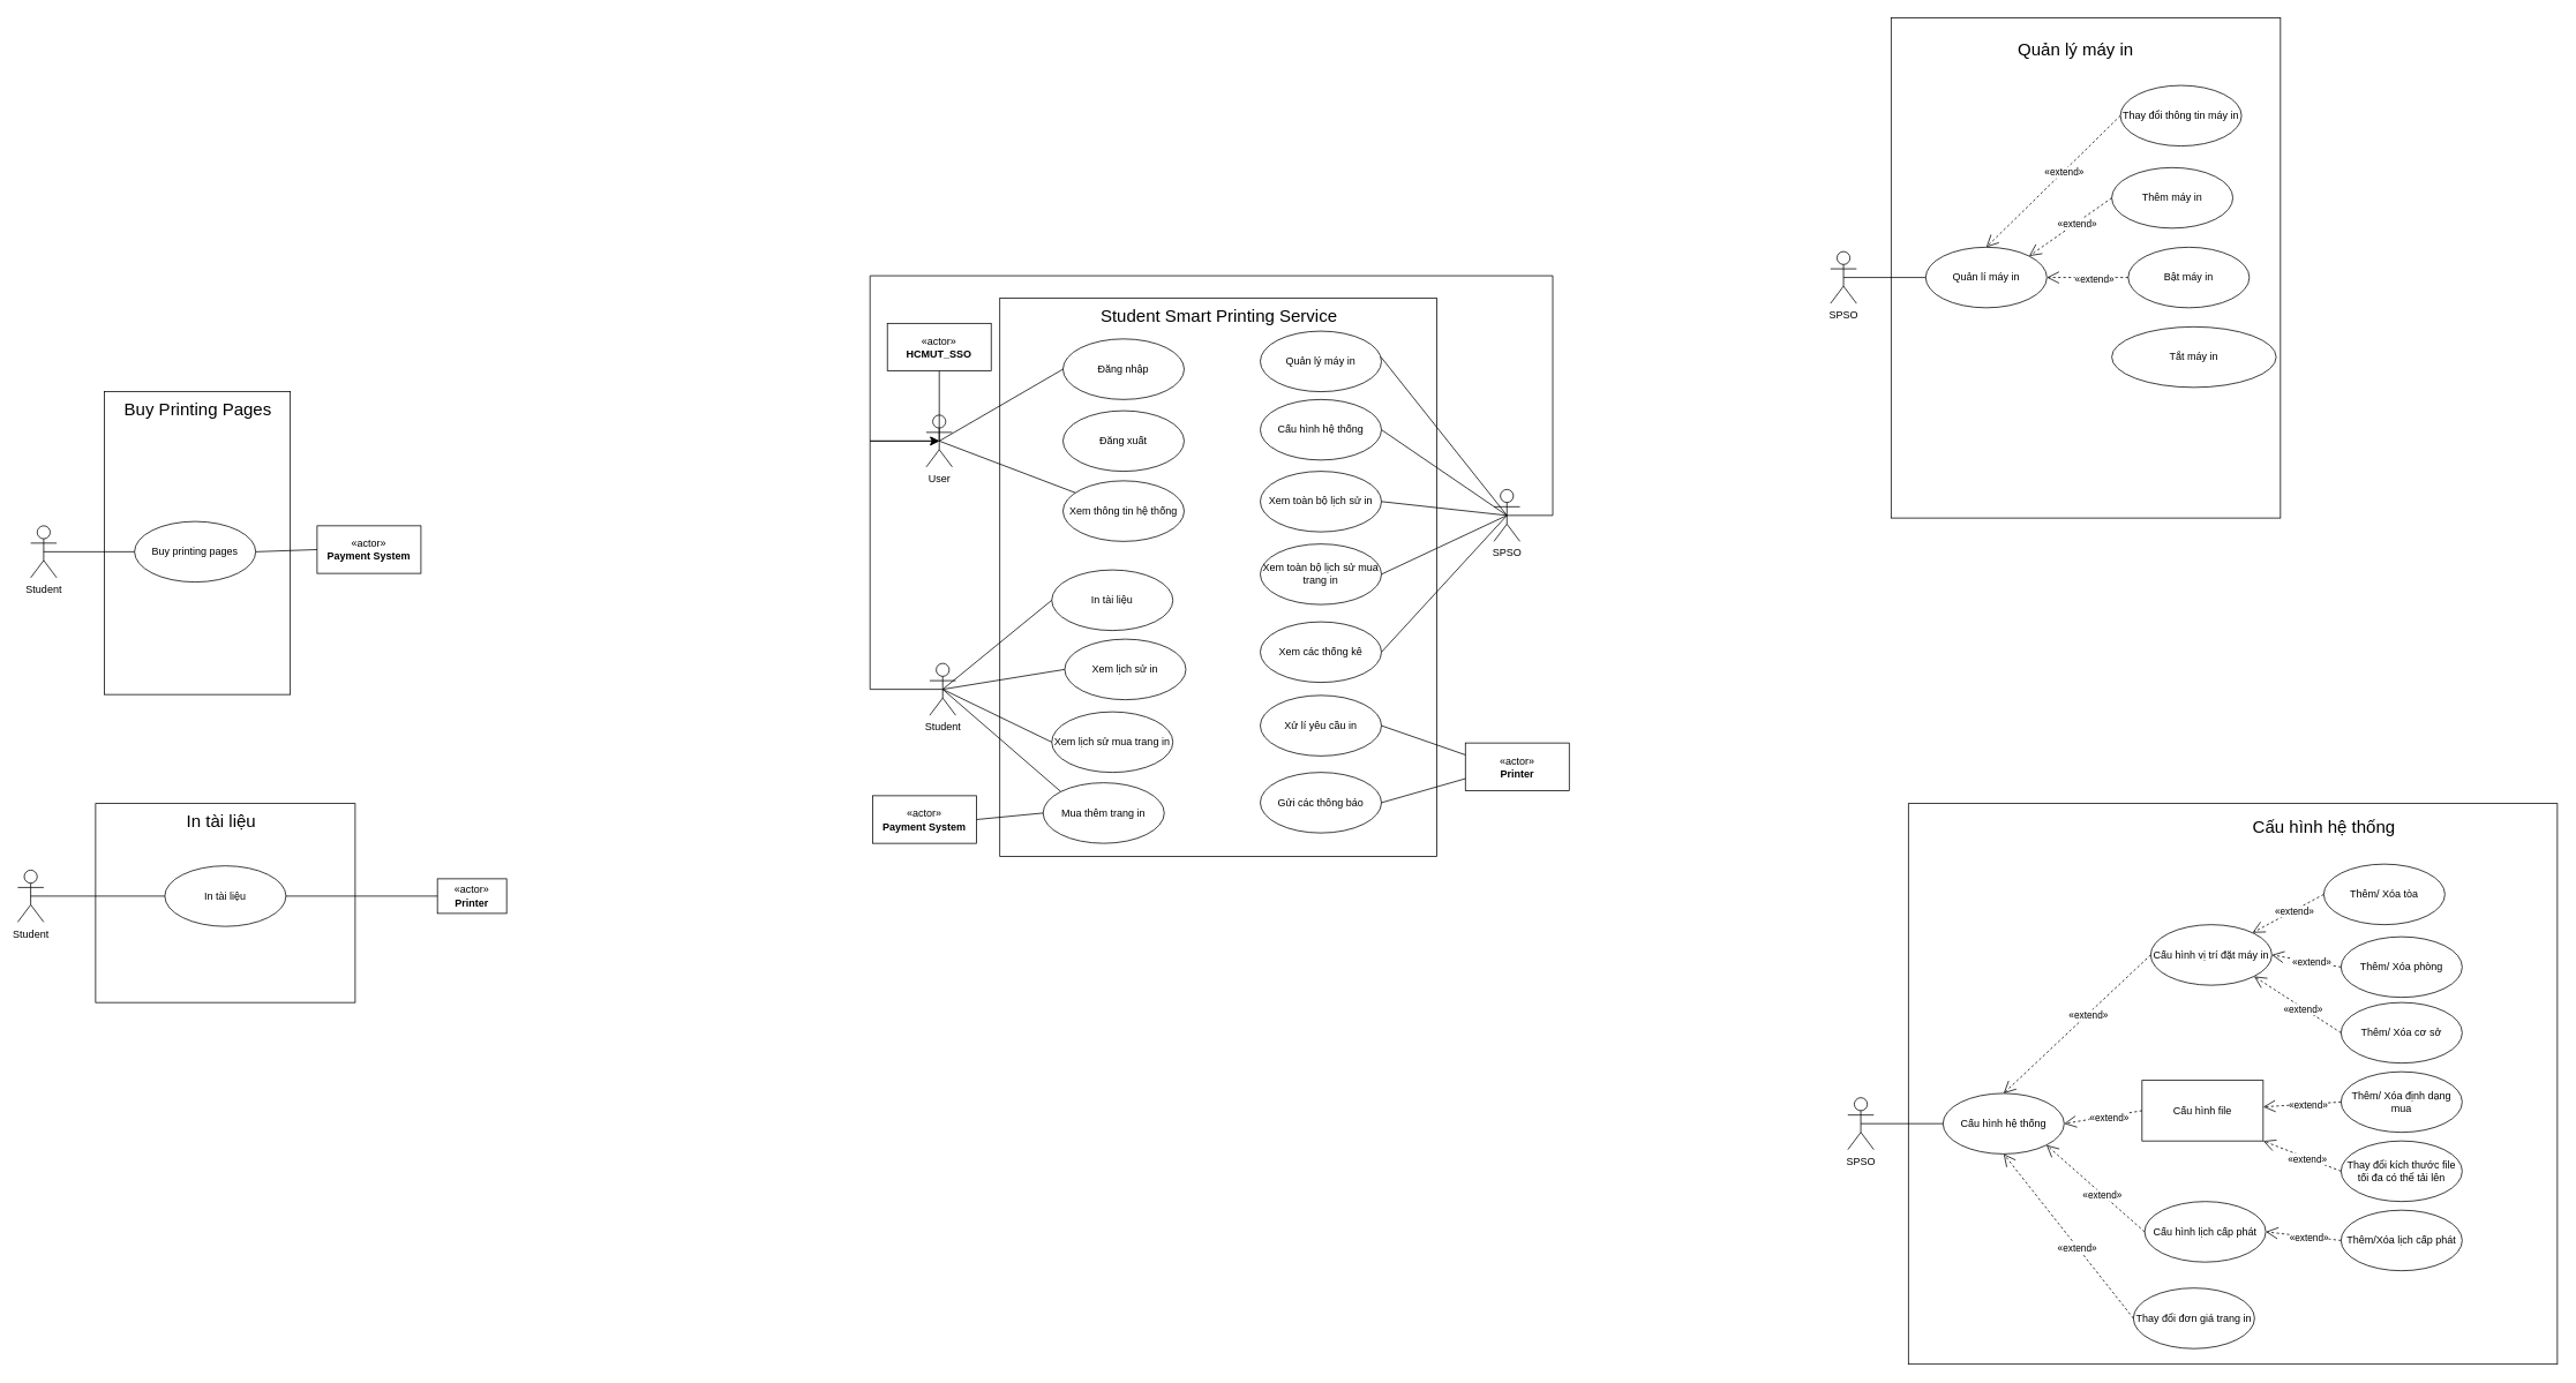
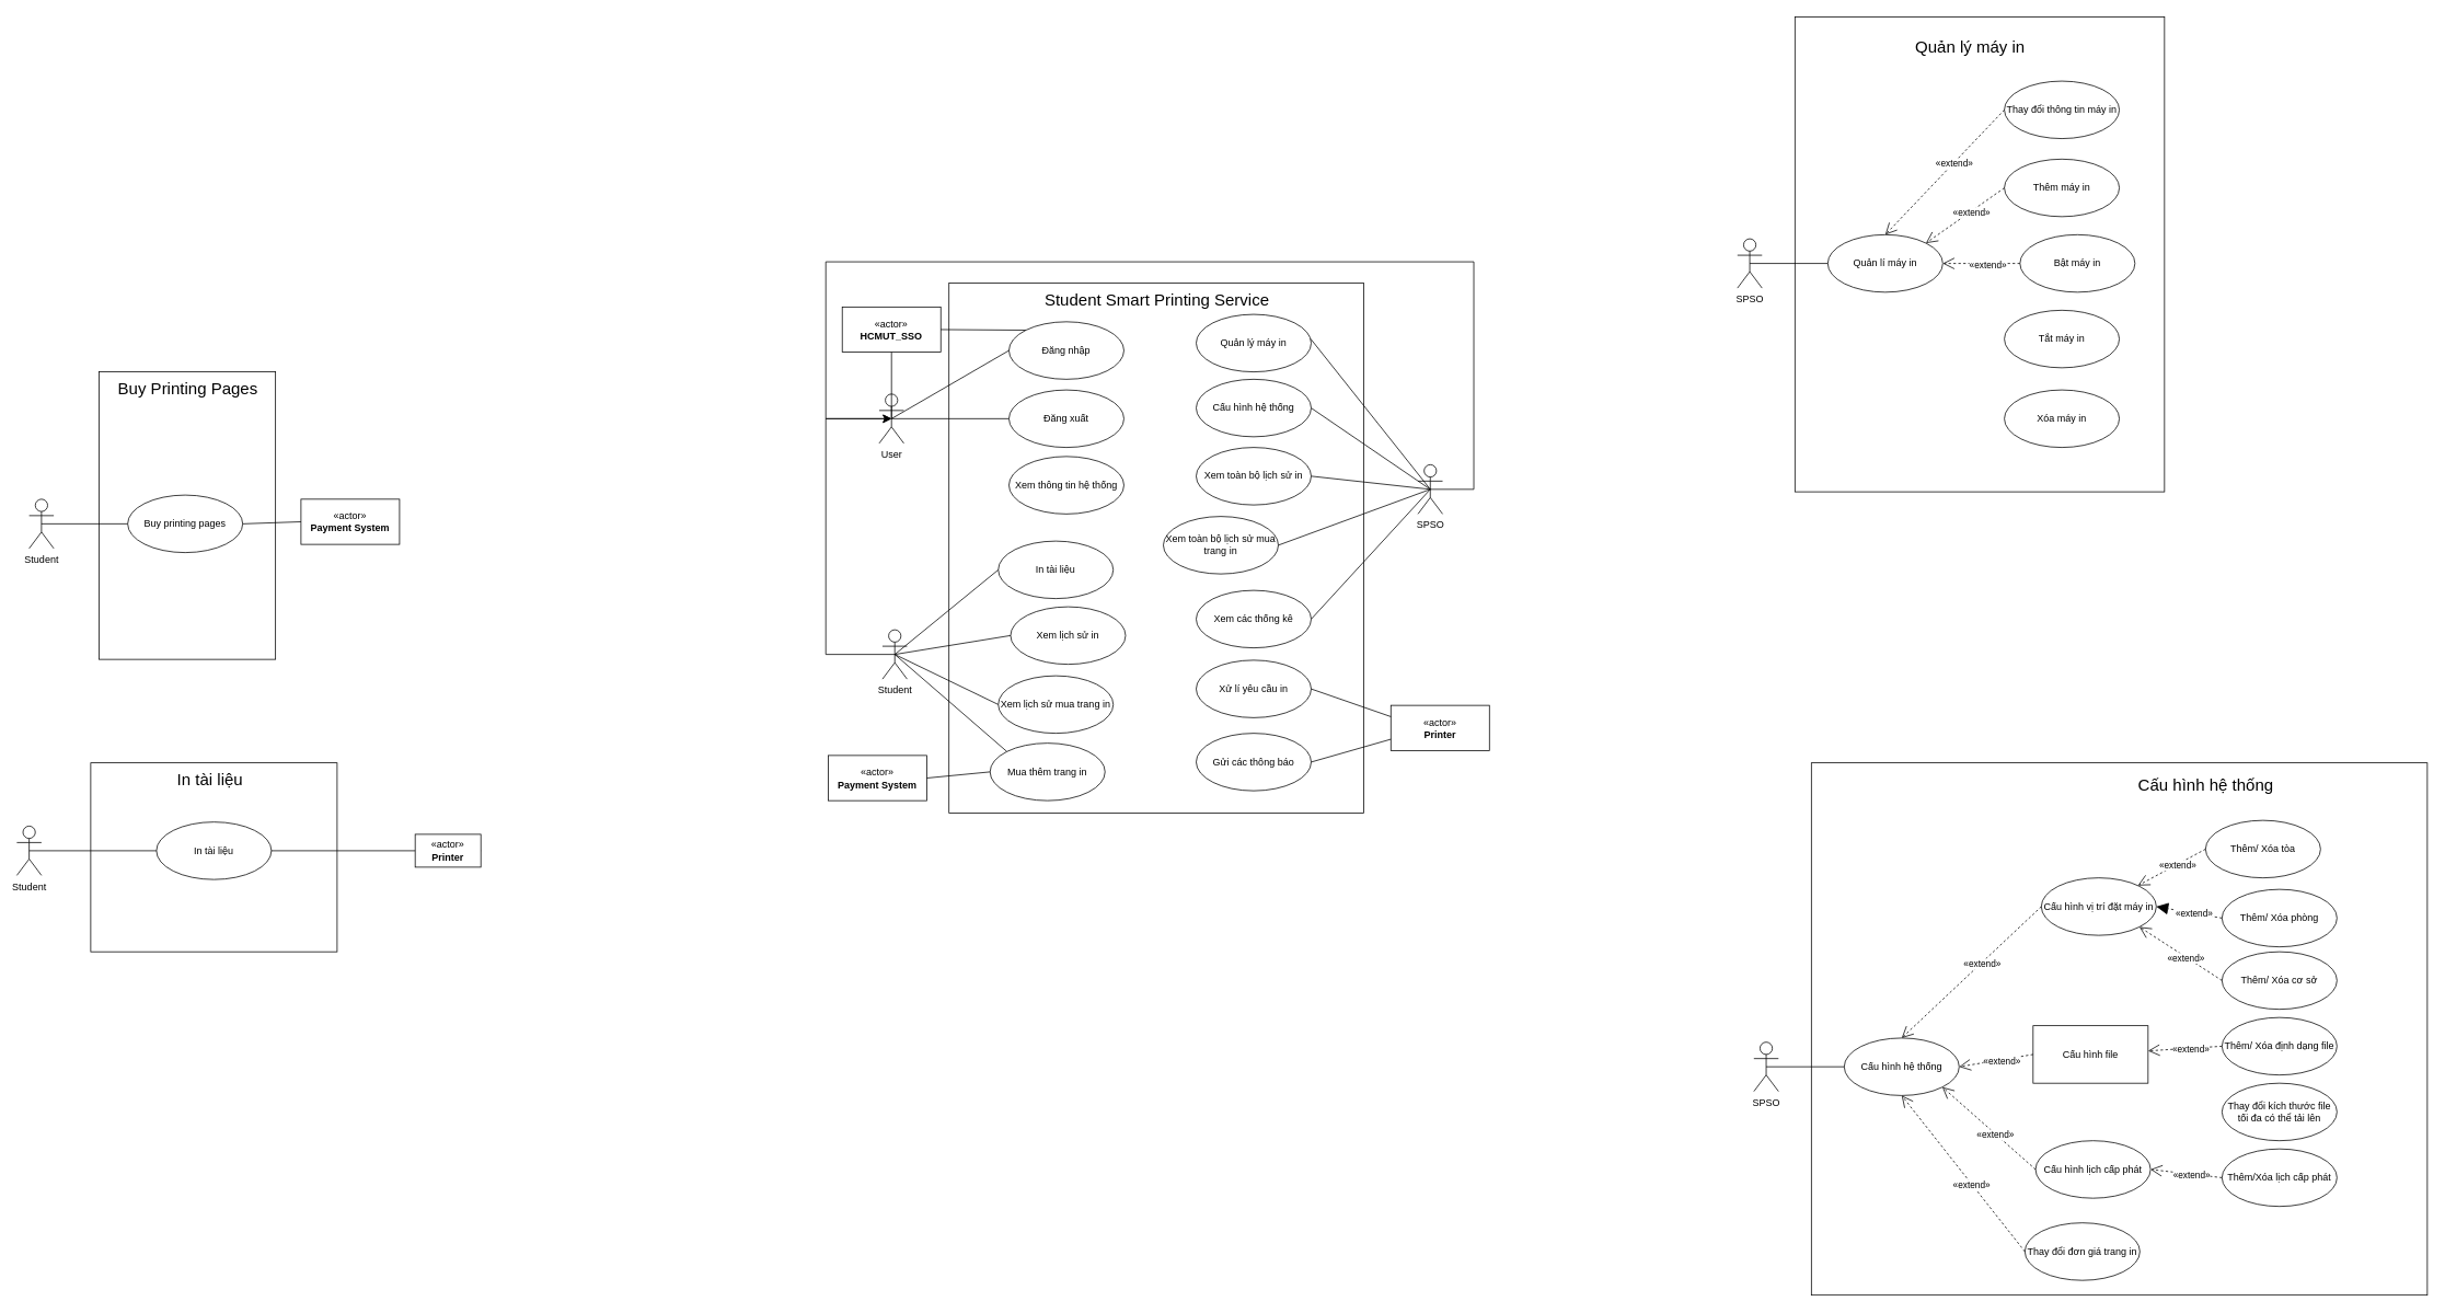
- <mxCell id="64" value="Thay đổi thông tin máy in" style="ellipse;whiteSpace=wrap;html=1;" vertex="1" parent="1"><mxGeometry x="2450" y="98" width="140" height="70" as="geometry" /></mxCell>
+ <mxCell id="64" value="Thay đổi thông tin máy in" style="ellipse;whiteSpace=wrap;html=1;" vertex="1" parent="1"><mxGeometry x="2440" y="98" width="140" height="70" as="geometry" /></mxCell>
+ <mxCell id="14" value="" style="endArrow=none;html=1;rounded=0;exitX=0;exitY=0;exitDx=0;exitDy=0;entryX=1;entryY=0.5;entryDx=0;entryDy=0;" parent="1" source="5" target="9" edge="1"><mxGeometry width="50" height="50" relative="1" as="geometry"><mxPoint x="1095" y="519" as="sourcePoint" /><mxPoint x="1238" y="465" as="targetPoint" /></mxGeometry></mxCell>
- <mxCell id="63" value="Tắt máy in" style="ellipse;whiteSpace=wrap;html=1;" parent="1" vertex="1"><mxGeometry x="2440" y="377" width="190" height="70" as="geometry" /></mxCell>
+ <mxCell id="63" value="Tắt máy in" style="ellipse;whiteSpace=wrap;html=1;" parent="1" vertex="1"><mxGeometry x="2440" y="377" width="140" height="70" as="geometry" /></mxCell>
+ <mxCell id="69" value="Xóa máy in" style="ellipse;whiteSpace=wrap;html=1;" vertex="1" parent="1"><mxGeometry x="2440" y="474" width="140" height="70" as="geometry" /></mxCell>
- <mxCell id="13" value="" style="endArrow=none;html=1;rounded=0;exitX=0.5;exitY=0.5;exitDx=0;exitDy=0;exitPerimeter=0;" parent="1" source="3" target="34" edge="1"><mxGeometry width="50" height="50" relative="1" as="geometry"><mxPoint x="1095" y="519" as="sourcePoint" /><mxPoint x="1238" y="465" as="targetPoint" /></mxGeometry></mxCell>
+ <mxCell id="13" value="" style="endArrow=none;html=1;rounded=0;exitX=0.5;exitY=0.5;exitDx=0;exitDy=0;exitPerimeter=0;entryX=0;entryY=0.5;entryDx=0;entryDy=0;" parent="1" source="3" target="12" edge="1"><mxGeometry width="50" height="50" relative="1" as="geometry"><mxPoint x="1095" y="519" as="sourcePoint" /><mxPoint x="1238" y="465" as="targetPoint" /></mxGeometry></mxCell>
- <mxCell id="67" value="Xem toàn bộ lịch sử mua trang in" style="ellipse;whiteSpace=wrap;html=1;" vertex="1" parent="1"><mxGeometry x="1456" y="628" width="140" height="70" as="geometry" /></mxCell>
+ <mxCell id="67" value="Xem toàn bộ lịch sử mua trang in" style="ellipse;whiteSpace=wrap;html=1;" vertex="1" parent="1"><mxGeometry x="1416" y="628" width="140" height="70" as="geometry" /></mxCell>
- <mxCell id="97" value="&amp;lt;&amp;lt; Include &amp;gt;&amp;gt;" style="endArrow=open;endSize=12;dashed=1;rounded=0;verticalAlign=middle;horizontal=1;fontColor=none;noLabel=1;html=1;exitX=0;exitY=0.5;exitDx=0;exitDy=0;entryX=1;entryY=0.5;entryDx=0;entryDy=0;" edge="1" parent="1" source="90" target="83"><mxGeometry x="-0.134" y="1" width="160" relative="1" as="geometry"><mxPoint x="2695" y="1043" as="sourcePoint" /><mxPoint x="2635" y="1113" as="targetPoint" /><mxPoint as="offset" /></mxGeometry></mxCell>
+ <mxCell id="97" value="&amp;lt;&amp;lt; Include &amp;gt;&amp;gt;" style="endArrow=block;endSize=12;dashed=1;rounded=0;verticalAlign=middle;horizontal=1;fontColor=none;noLabel=1;html=1;exitX=0;exitY=0.5;exitDx=0;exitDy=0;entryX=1;entryY=0.5;entryDx=0;entryDy=0;" edge="1" parent="1" source="90" target="83"><mxGeometry x="-0.134" y="1" width="160" relative="1" as="geometry"><mxPoint x="2695" y="1043" as="sourcePoint" /><mxPoint x="2635" y="1113" as="targetPoint" /><mxPoint as="offset" /></mxGeometry></mxCell>
- <mxCell id="92" value="Thêm/ Xóa định dạng mua" style="ellipse;whiteSpace=wrap;html=1;" vertex="1" parent="1"><mxGeometry x="2705" y="1238" width="140" height="70" as="geometry" /></mxCell>
+ <mxCell id="92" value="Thêm/ Xóa định dạng file" style="ellipse;whiteSpace=wrap;html=1;" vertex="1" parent="1"><mxGeometry x="2705" y="1238" width="140" height="70" as="geometry" /></mxCell>
- <mxCell id="103" value="&amp;lt;&amp;lt; Include &amp;gt;&amp;gt;" style="endArrow=open;endSize=12;dashed=1;rounded=0;verticalAlign=middle;horizontal=1;fontColor=none;noLabel=1;html=1;exitX=0;exitY=0.5;exitDx=0;exitDy=0;entryX=1;entryY=1;entryDx=0;entryDy=0;" edge="1" parent="1" source="93" target="77"><mxGeometry x="-0.134" y="1" width="160" relative="1" as="geometry"><mxPoint x="2715" y="1283" as="sourcePoint" /><mxPoint x="2624" y="1283" as="targetPoint" /><mxPoint as="offset" /></mxGeometry></mxCell>
- <mxCell id="104" value="«extend»" style="edgeLabel;html=1;align=center;verticalAlign=middle;resizable=0;points=[];" connectable="0" vertex="1" parent="103"><mxGeometry x="-0.14" y="1" relative="1" as="geometry"><mxPoint as="offset" /></mxGeometry></mxCell>
